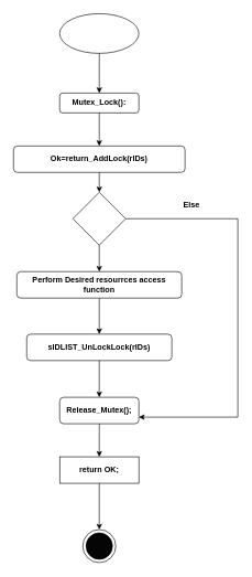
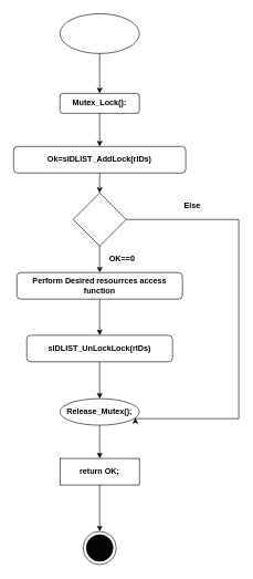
- <mxCell id="7" value="&lt;b&gt;Ok=return_AddLock(rIDs)&lt;/b&gt;" style="rounded=1;whiteSpace=wrap;html=1;fillColor=none;" vertex="1" parent="1"><mxGeometry x="20" y="220" width="260" height="40" as="geometry" /></mxCell>
+ <mxCell id="7" value="&lt;b&gt;Ok=sIDLIST_AddLock(rIDs)&lt;/b&gt;" style="rounded=1;whiteSpace=wrap;html=1;fillColor=none;" vertex="1" parent="1"><mxGeometry x="20" y="220" width="260" height="40" as="geometry" /></mxCell>
+ <mxCell id="21" value="&lt;b&gt;OK==0&lt;/b&gt;" style="text;html=1;strokeColor=none;fillColor=none;align=center;verticalAlign=middle;whiteSpace=wrap;rounded=0;" vertex="1" parent="1"><mxGeometry x="164" y="380" width="40" height="20" as="geometry" /></mxCell>
- <mxCell id="16" value="&lt;b&gt;Release_Mutex();&lt;/b&gt;" style="rounded=1;whiteSpace=wrap;html=1;fillColor=none;" vertex="1" parent="1"><mxGeometry x="90" y="600" width="120" height="40" as="geometry" /></mxCell>
+ <mxCell id="16" value="&lt;b&gt;Release_Mutex();&lt;/b&gt;" style="ellipse;whiteSpace=wrap;html=1;fillColor=none;" vertex="1" parent="1"><mxGeometry x="90" y="600" width="120" height="40" as="geometry" /></mxCell>
